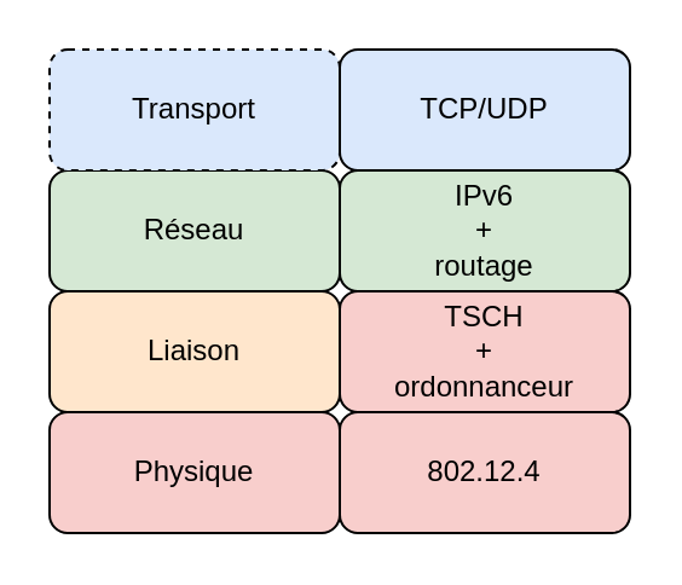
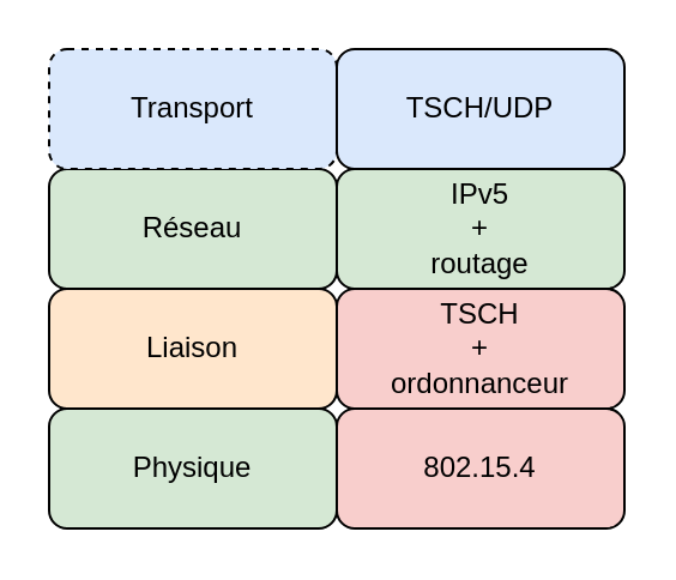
- <mxCell id="9" value="TCP/UDP" style="rounded=1;whiteSpace=wrap;html=1;fillColor=#dae8fc;glass=0;shadow=0;sketch=0;" vertex="1" parent="1"><mxGeometry x="140" y="20" width="120" height="50" as="geometry" /></mxCell>
+ <mxCell id="9" value="TSCH/UDP" style="rounded=1;whiteSpace=wrap;html=1;fillColor=#dae8fc;glass=0;shadow=0;sketch=0;" vertex="1" parent="1"><mxGeometry x="140" y="20" width="120" height="50" as="geometry" /></mxCell>
- <mxCell id="7" value="IPv6&lt;br&gt;+&lt;br&gt;routage" style="rounded=1;whiteSpace=wrap;html=1;fillColor=#d5e8d4;glass=0;shadow=0;sketch=0;" vertex="1" parent="1"><mxGeometry x="140" y="70" width="120" height="50" as="geometry" /></mxCell>
+ <mxCell id="7" value="IPv5&lt;br&gt;+&lt;br&gt;routage" style="rounded=1;whiteSpace=wrap;html=1;fillColor=#d5e8d4;glass=0;shadow=0;sketch=0;" vertex="1" parent="1"><mxGeometry x="140" y="70" width="120" height="50" as="geometry" /></mxCell>
- <mxCell id="2" value="Physique" style="rounded=1;whiteSpace=wrap;html=1;fillColor=#f8cecc;glass=0;shadow=0;sketch=0;" vertex="1" parent="1"><mxGeometry x="20" y="170" width="120" height="50" as="geometry" /></mxCell>
+ <mxCell id="2" value="Physique" style="rounded=1;whiteSpace=wrap;html=1;fillColor=#d5e8d4;glass=0;shadow=0;sketch=0;" vertex="1" parent="1"><mxGeometry x="20" y="170" width="120" height="50" as="geometry" /></mxCell>
- <mxCell id="5" value="802.12.4" style="rounded=1;whiteSpace=wrap;html=1;fillColor=#f8cecc;glass=0;shadow=0;sketch=0;" vertex="1" parent="1"><mxGeometry x="140" y="170" width="120" height="50" as="geometry" /></mxCell>
+ <mxCell id="5" value="802.15.4" style="rounded=1;whiteSpace=wrap;html=1;fillColor=#f8cecc;glass=0;shadow=0;sketch=0;" vertex="1" parent="1"><mxGeometry x="140" y="170" width="120" height="50" as="geometry" /></mxCell>
